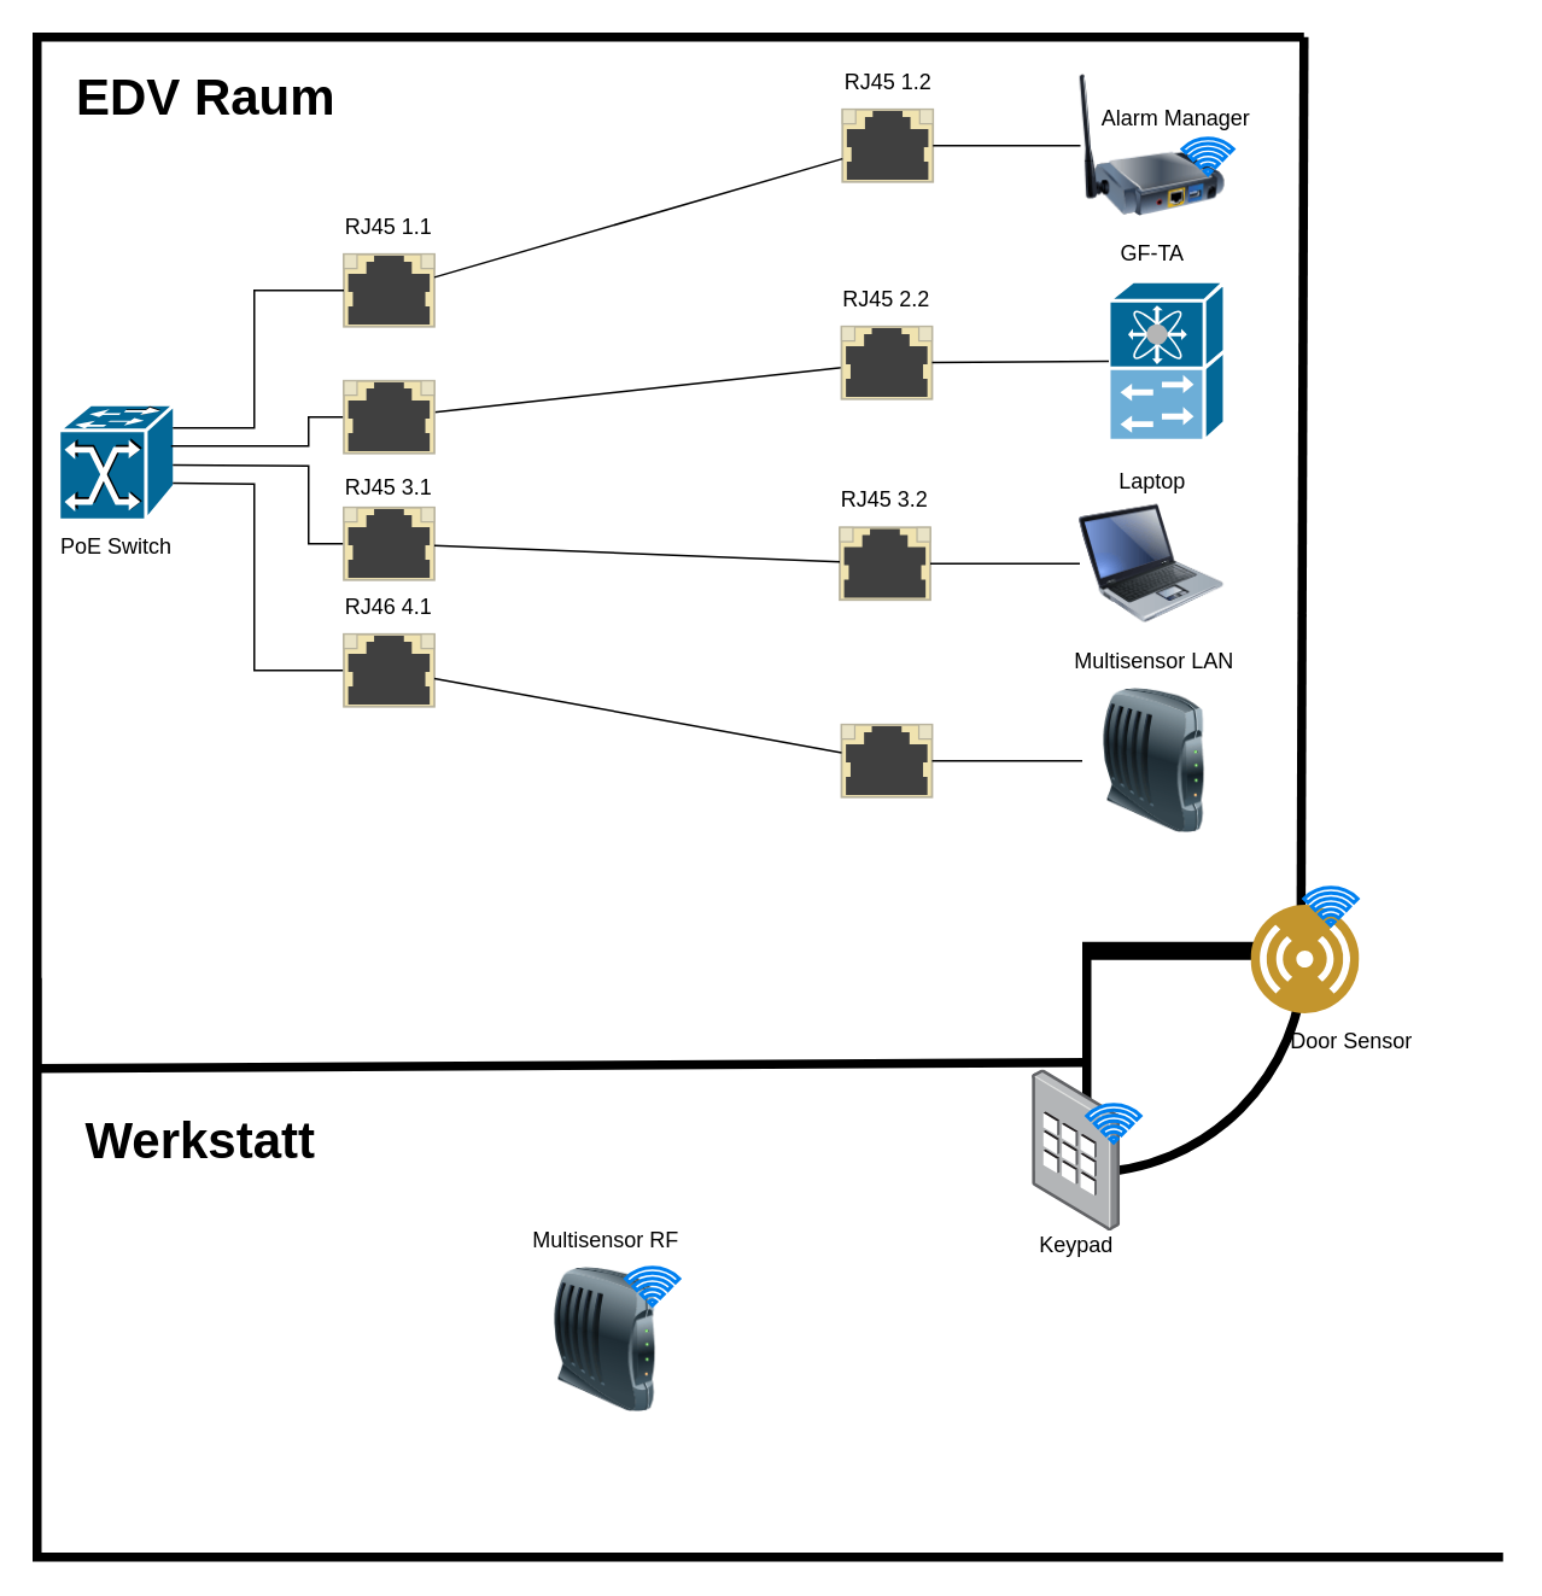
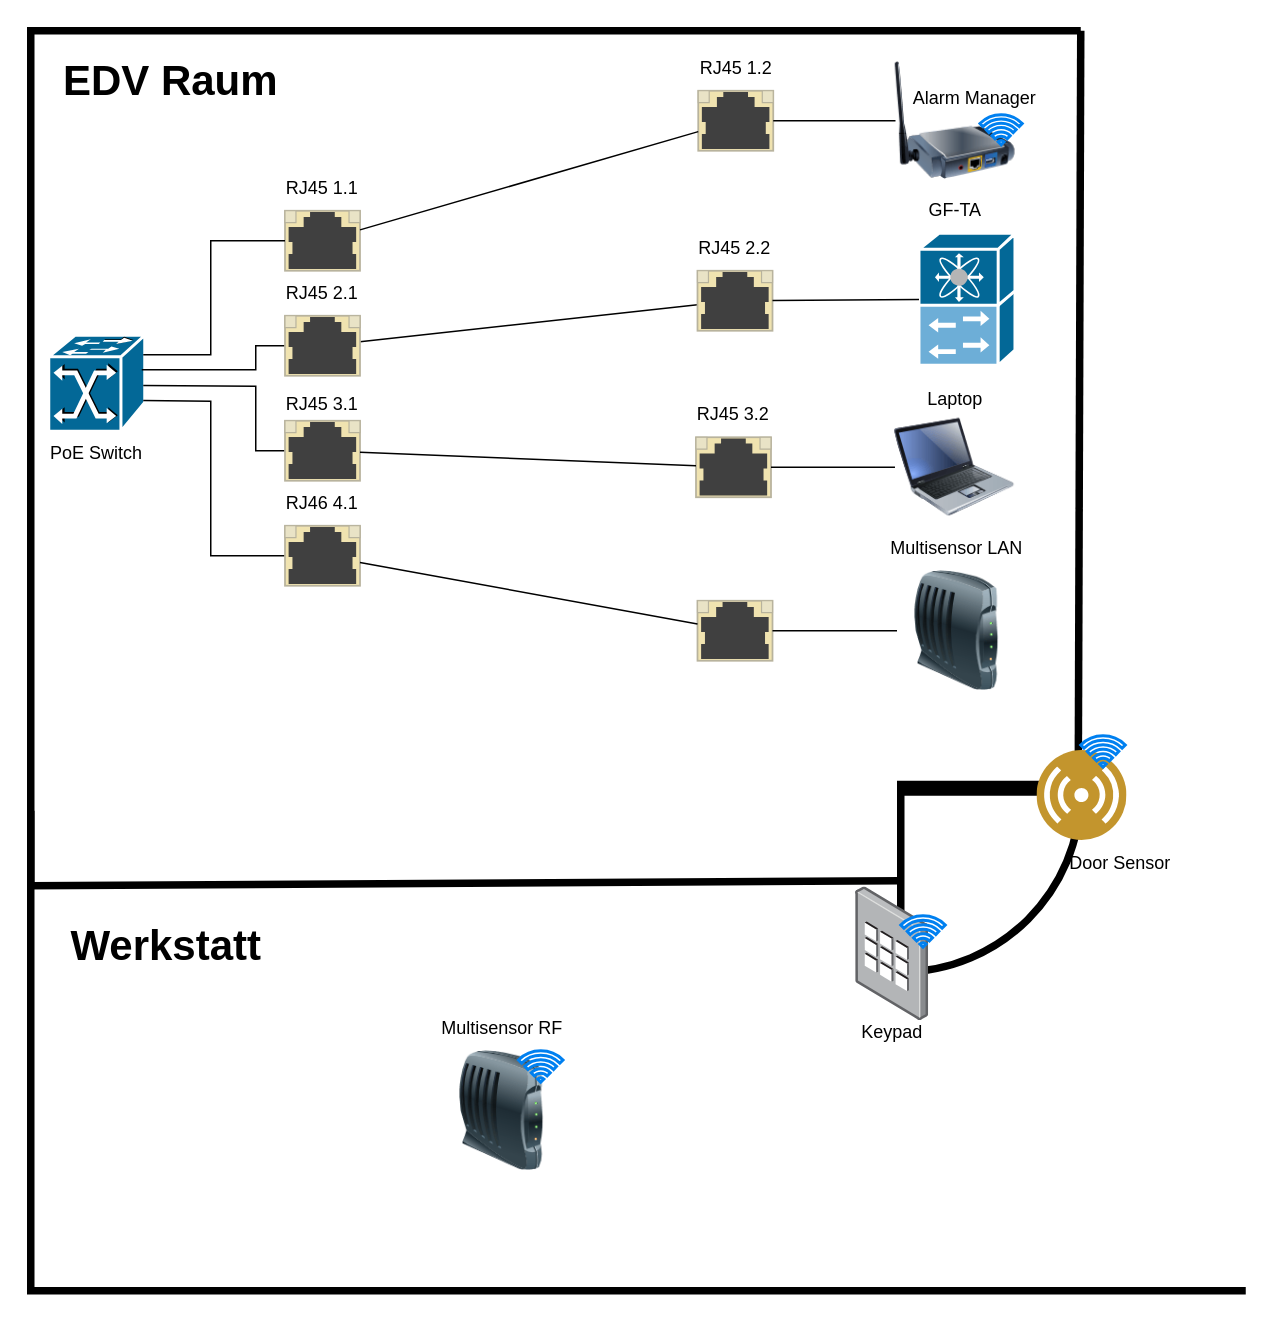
+ <mxCell id="31" value="RJ45 2.1" style="text;html=1;align=center;verticalAlign=middle;whiteSpace=wrap;rounded=0;" vertex="1" parent="29"><mxGeometry width="109" height="30" as="geometry" /></mxCell>
